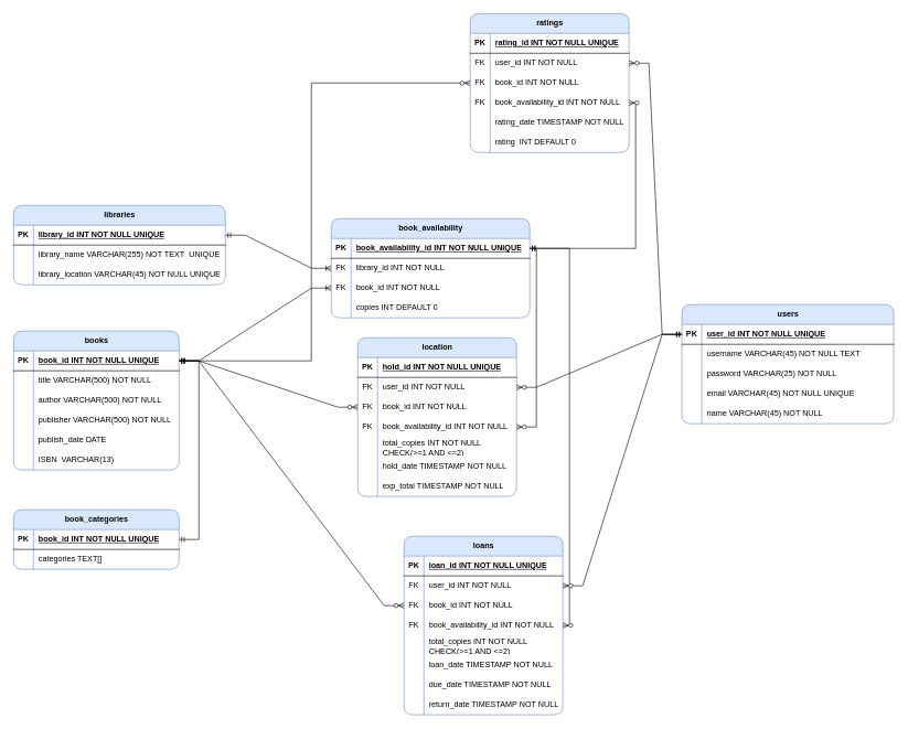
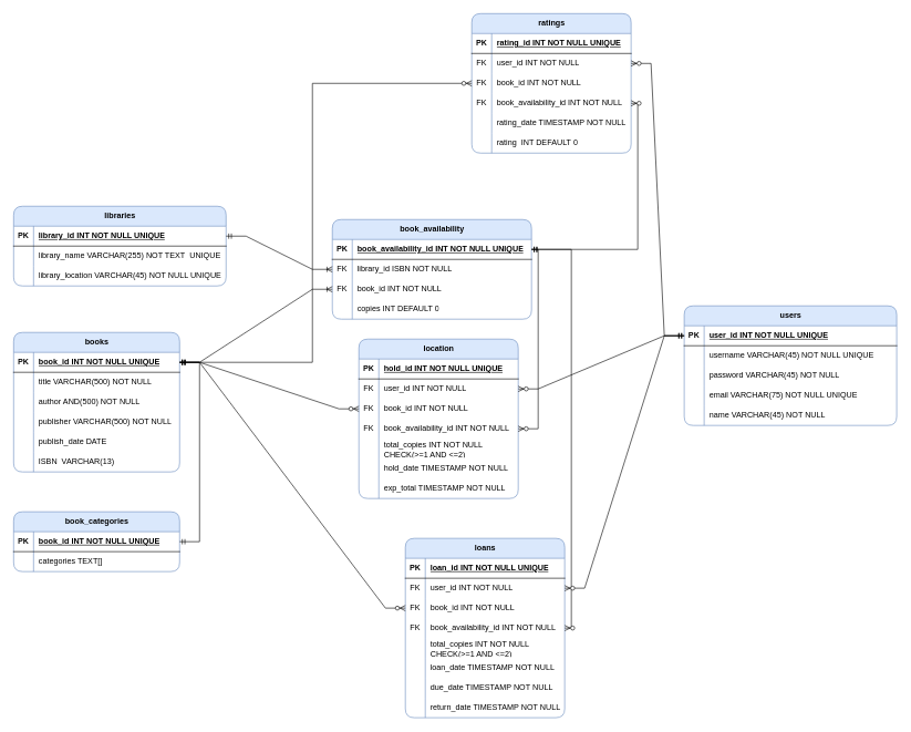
- <mxCell id="18" value="library_id INT NOT NULL" style="shape=partialRectangle;connectable=0;fillColor=none;top=0;left=0;bottom=0;right=0;align=left;spacingLeft=6;overflow=hidden;whiteSpace=wrap;html=1;" parent="16" vertex="1"><mxGeometry x="30" width="270" height="30" as="geometry"><mxRectangle width="270" height="30" as="alternateBounds" /></mxGeometry></mxCell>
+ <mxCell id="18" value="library_id ISBN NOT NULL" style="shape=partialRectangle;connectable=0;fillColor=none;top=0;left=0;bottom=0;right=0;align=left;spacingLeft=6;overflow=hidden;whiteSpace=wrap;html=1;" parent="16" vertex="1"><mxGeometry x="30" width="270" height="30" as="geometry"><mxRectangle width="270" height="30" as="alternateBounds" /></mxGeometry></mxCell>
- <mxCell id="133" value="username VARCHAR(45) NOT NULL TEXT" style="shape=partialRectangle;connectable=0;fillColor=none;top=0;left=0;bottom=0;right=0;align=left;spacingLeft=6;overflow=hidden;whiteSpace=wrap;html=1;" parent="131" vertex="1"><mxGeometry x="30" width="290" height="30" as="geometry"><mxRectangle width="290" height="30" as="alternateBounds" /></mxGeometry></mxCell>
+ <mxCell id="133" value="username VARCHAR(45) NOT NULL UNIQUE" style="shape=partialRectangle;connectable=0;fillColor=none;top=0;left=0;bottom=0;right=0;align=left;spacingLeft=6;overflow=hidden;whiteSpace=wrap;html=1;" parent="131" vertex="1"><mxGeometry x="30" width="290" height="30" as="geometry"><mxRectangle width="290" height="30" as="alternateBounds" /></mxGeometry></mxCell>
- <mxCell id="136" value="password VARCHAR(25) NOT NULL" style="shape=partialRectangle;connectable=0;fillColor=none;top=0;left=0;bottom=0;right=0;align=left;spacingLeft=6;overflow=hidden;whiteSpace=wrap;html=1;" parent="134" vertex="1"><mxGeometry x="30" width="290" height="30" as="geometry"><mxRectangle width="290" height="30" as="alternateBounds" /></mxGeometry></mxCell>
+ <mxCell id="136" value="password VARCHAR(45) NOT NULL" style="shape=partialRectangle;connectable=0;fillColor=none;top=0;left=0;bottom=0;right=0;align=left;spacingLeft=6;overflow=hidden;whiteSpace=wrap;html=1;" parent="134" vertex="1"><mxGeometry x="30" width="290" height="30" as="geometry"><mxRectangle width="290" height="30" as="alternateBounds" /></mxGeometry></mxCell>
- <mxCell id="139" value="email VARCHAR(45) NOT NULL UNIQUE" style="shape=partialRectangle;connectable=0;fillColor=none;top=0;left=0;bottom=0;right=0;align=left;spacingLeft=6;overflow=hidden;whiteSpace=wrap;html=1;" parent="137" vertex="1"><mxGeometry x="30" width="290" height="30" as="geometry"><mxRectangle width="290" height="30" as="alternateBounds" /></mxGeometry></mxCell>
+ <mxCell id="139" value="email VARCHAR(75) NOT NULL UNIQUE" style="shape=partialRectangle;connectable=0;fillColor=none;top=0;left=0;bottom=0;right=0;align=left;spacingLeft=6;overflow=hidden;whiteSpace=wrap;html=1;" parent="137" vertex="1"><mxGeometry x="30" width="290" height="30" as="geometry"><mxRectangle width="290" height="30" as="alternateBounds" /></mxGeometry></mxCell>
- <mxCell id="35" value="author VARCHAR(500) NOT NULL" style="shape=partialRectangle;connectable=0;fillColor=none;top=0;left=0;bottom=0;right=0;align=left;spacingLeft=6;overflow=hidden;whiteSpace=wrap;html=1;" parent="33" vertex="1"><mxGeometry x="30" width="220" height="30" as="geometry"><mxRectangle width="220" height="30" as="alternateBounds" /></mxGeometry></mxCell>
+ <mxCell id="35" value="author AND(500) NOT NULL" style="shape=partialRectangle;connectable=0;fillColor=none;top=0;left=0;bottom=0;right=0;align=left;spacingLeft=6;overflow=hidden;whiteSpace=wrap;html=1;" parent="33" vertex="1"><mxGeometry x="30" width="220" height="30" as="geometry"><mxRectangle width="220" height="30" as="alternateBounds" /></mxGeometry></mxCell>
